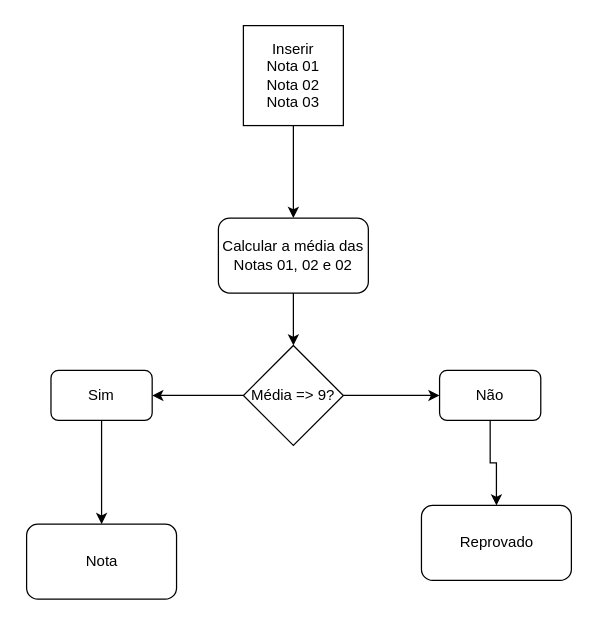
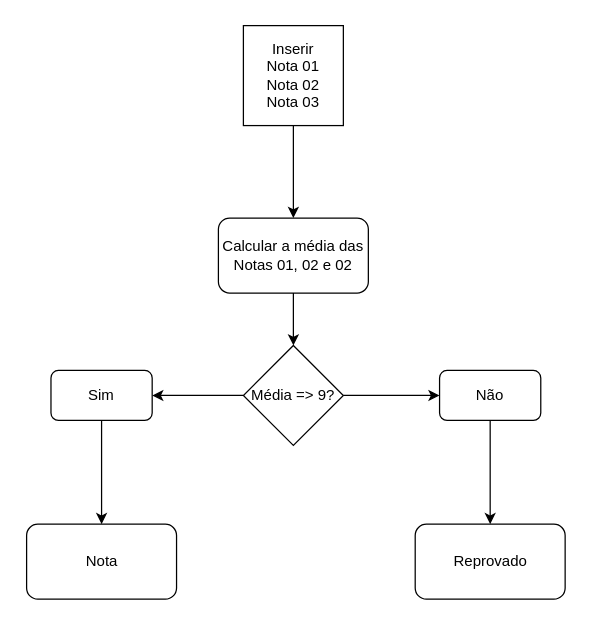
- <mxCell id="14" value="Reprovado" style="rounded=1;whiteSpace=wrap;html=1;" vertex="1" parent="1"><mxGeometry x="336.5" y="404" width="120" height="60" as="geometry" /></mxCell>
+ <mxCell id="14" value="Reprovado" style="rounded=1;whiteSpace=wrap;html=1;" vertex="1" parent="1"><mxGeometry x="331.5" y="419" width="120" height="60" as="geometry" /></mxCell>
